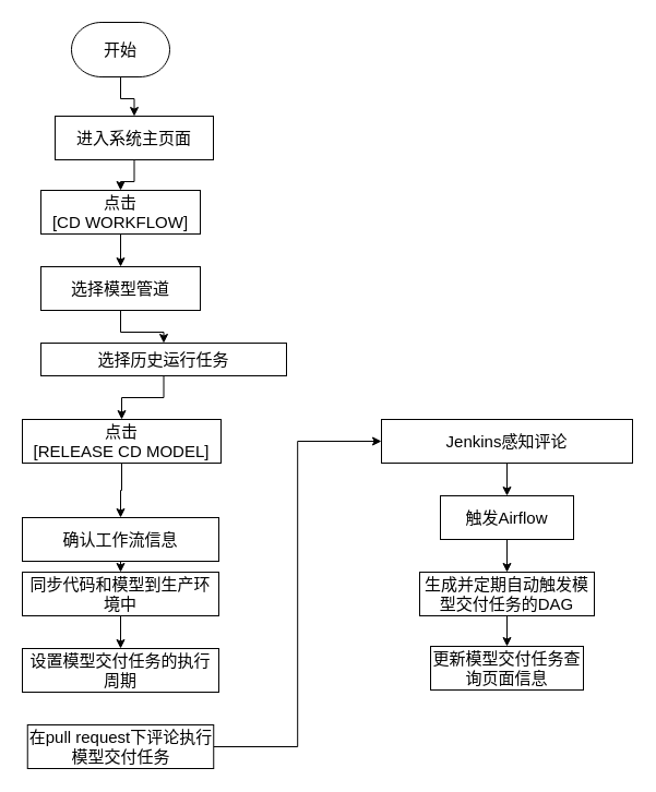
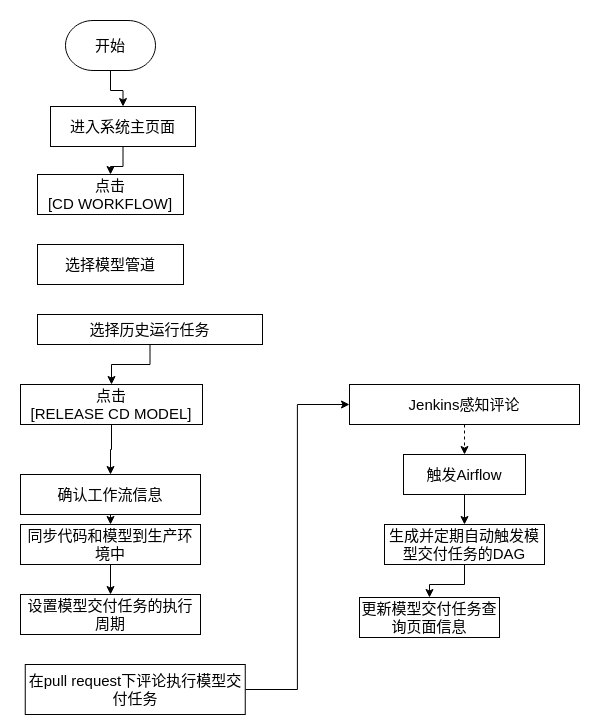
- <mxCell id="4" style="edgeStyle=orthogonalEdgeStyle;rounded=0;orthogonalLoop=1;jettySize=auto;html=1;exitX=0.5;exitY=1;exitDx=0;exitDy=0;" parent="1" source="5" target="9" edge="1"><mxGeometry relative="1" as="geometry" /></mxCell>
- <mxCell id="8" style="edgeStyle=orthogonalEdgeStyle;rounded=0;orthogonalLoop=1;jettySize=auto;html=1;exitX=0.5;exitY=1;exitDx=0;exitDy=0;" parent="1" source="9" target="11" edge="1"><mxGeometry relative="1" as="geometry" /></mxCell>
- <mxCell id="17" style="edgeStyle=orthogonalEdgeStyle;rounded=0;orthogonalLoop=1;jettySize=auto;html=1;exitX=0.5;exitY=1;exitDx=0;exitDy=0;entryX=0.5;entryY=0;entryDx=0;entryDy=0;" parent="1" source="18" target="22" edge="1"><mxGeometry relative="1" as="geometry" /></mxCell>
+ <mxCell id="17" style="edgeStyle=orthogonalEdgeStyle;rounded=0;orthogonalLoop=1;jettySize=auto;html=1;exitX=0.5;exitY=1;exitDx=0;exitDy=0;entryX=0.5;entryY=0;entryDx=0;entryDy=0;dashed=1;" parent="1" source="18" target="22" edge="1"><mxGeometry relative="1" as="geometry" /></mxCell>
- <mxCell id="25" value="&lt;span style=&quot;font-size: 15px&quot;&gt;更新模型交付任务查询页面信息&lt;br&gt;&lt;/span&gt;" style="rounded=0;whiteSpace=wrap;html=1;" parent="1" vertex="1"><mxGeometry x="394" y="592" width="140" height="40" as="geometry" /></mxCell>
+ <mxCell id="25" value="&lt;span style=&quot;font-size: 15px&quot;&gt;更新模型交付任务查询页面信息&lt;br&gt;&lt;/span&gt;" style="rounded=0;whiteSpace=wrap;html=1;" parent="1" vertex="1"><mxGeometry x="359" y="597" width="140" height="40" as="geometry" /></mxCell>
- <mxCell id="16" value="&lt;span style=&quot;font-size: 15px&quot;&gt;在pull request下评论执行模型交付任务&lt;/span&gt;&lt;span style=&quot;font-size: 15px&quot;&gt;&lt;br&gt;&lt;/span&gt;" style="rounded=0;whiteSpace=wrap;html=1;" parent="1" vertex="1"><mxGeometry x="24.75" y="664" width="170.5" height="40" as="geometry" /></mxCell>
+ <mxCell id="16" value="&lt;span style=&quot;font-size: 15px&quot;&gt;在pull request下评论执行模型交付任务&lt;/span&gt;&lt;span style=&quot;font-size: 15px&quot;&gt;&lt;br&gt;&lt;/span&gt;" style="rounded=0;whiteSpace=wrap;html=1;" parent="1" vertex="1"><mxGeometry x="24.75" y="664" width="220" height="50" as="geometry" /></mxCell>
